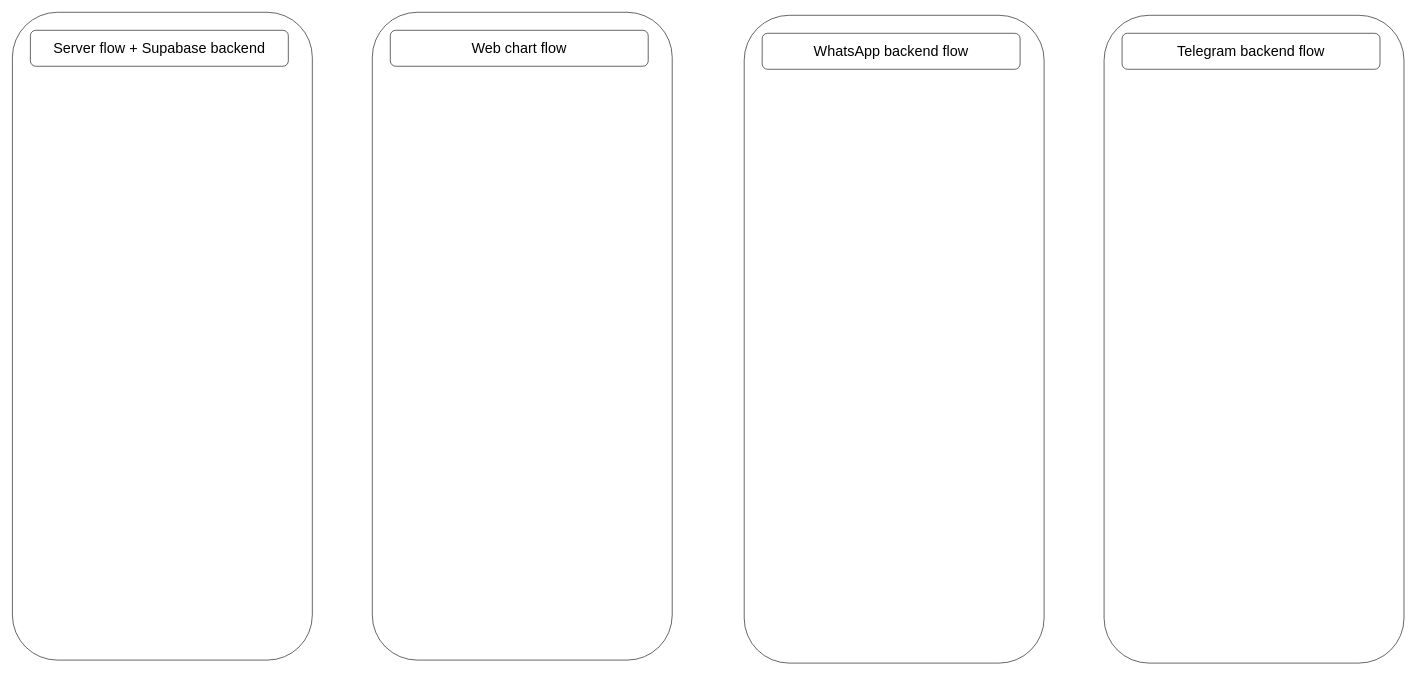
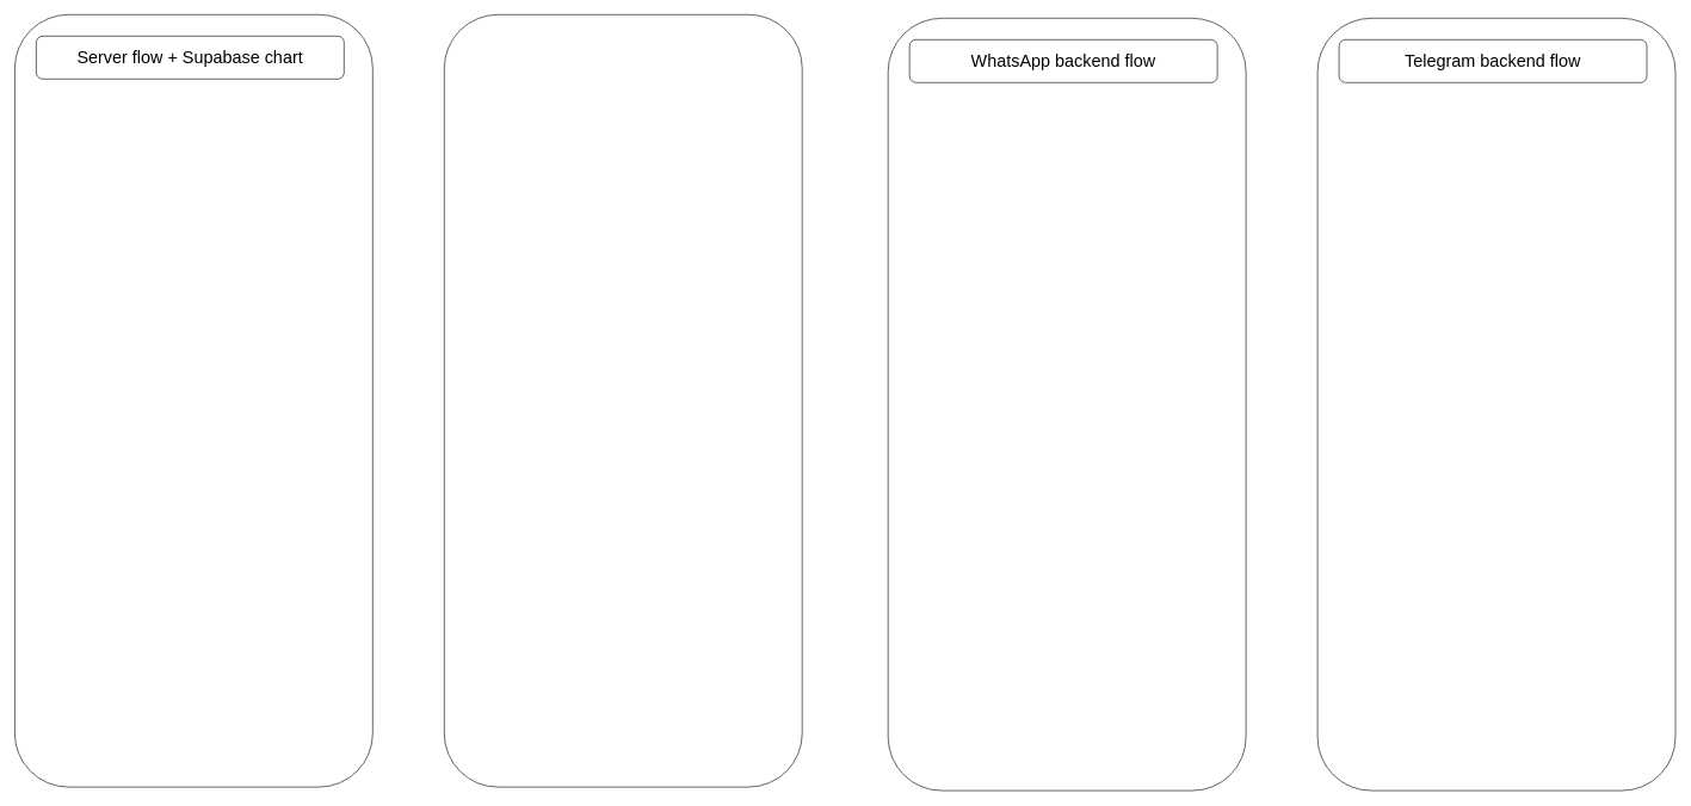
- <mxCell id="9" value="&lt;font style=&quot;font-size: 24px;&quot;&gt;Server flow + Supabase backend&lt;/font&gt;" style="rounded=1;whiteSpace=wrap;html=1;" vertex="1" parent="1"><mxGeometry x="50" y="50" width="430" height="60" as="geometry" /></mxCell>
+ <mxCell id="9" value="&lt;font style=&quot;font-size: 24px;&quot;&gt;Server flow + Supabase chart&lt;/font&gt;" style="rounded=1;whiteSpace=wrap;html=1;" vertex="1" parent="1"><mxGeometry x="50" y="50" width="430" height="60" as="geometry" /></mxCell>
- <mxCell id="7" value="&lt;font style=&quot;font-size: 24px;&quot;&gt;Web chart flow&lt;/font&gt;" style="rounded=1;whiteSpace=wrap;html=1;" vertex="1" parent="1"><mxGeometry x="650" y="50" width="430" height="60" as="geometry" /></mxCell>
